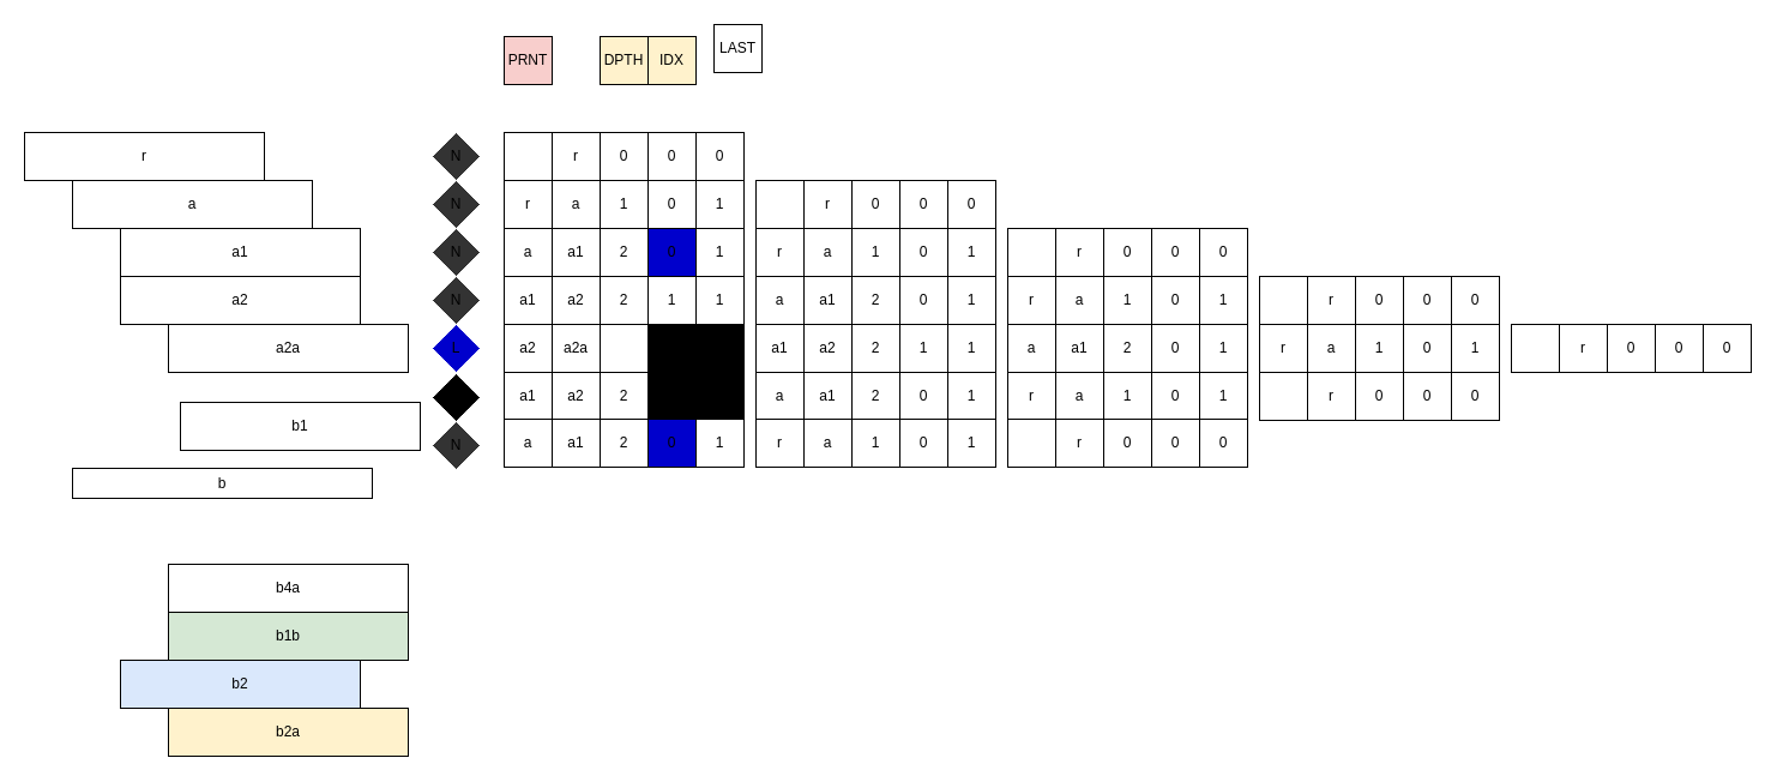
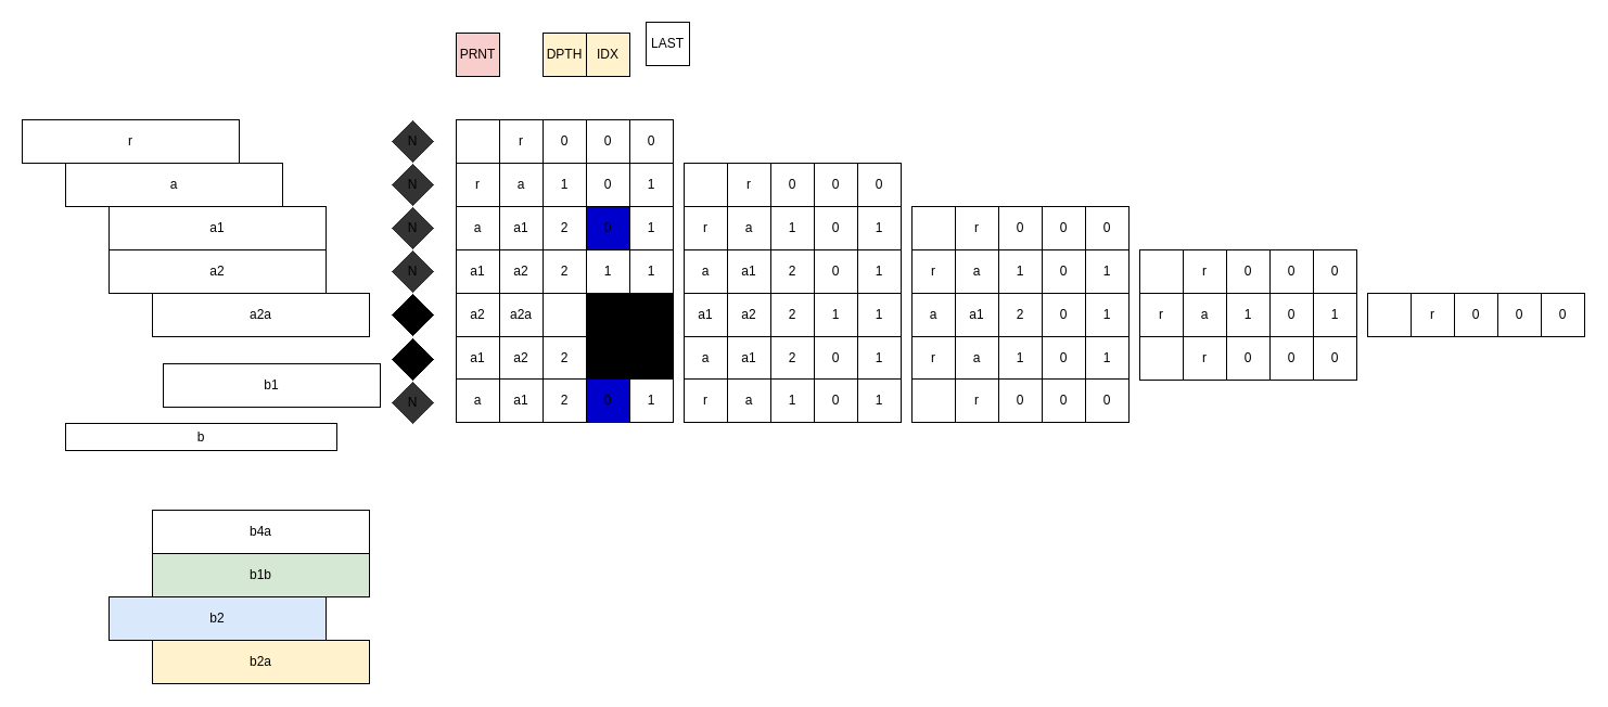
- <mxCell id="40" value="L" style="rhombus;whiteSpace=wrap;html=1;strokeColor=#FFFFFF;fillColor=#0000cc;" vertex="1" parent="1"><mxGeometry x="360" y="270" width="40" height="40" as="geometry" /></mxCell>
+ <mxCell id="40" value="L" style="rhombus;whiteSpace=wrap;html=1;strokeColor=#FFFFFF;fillColor=#000000;" vertex="1" parent="1"><mxGeometry x="360" y="270" width="40" height="40" as="geometry" /></mxCell>
